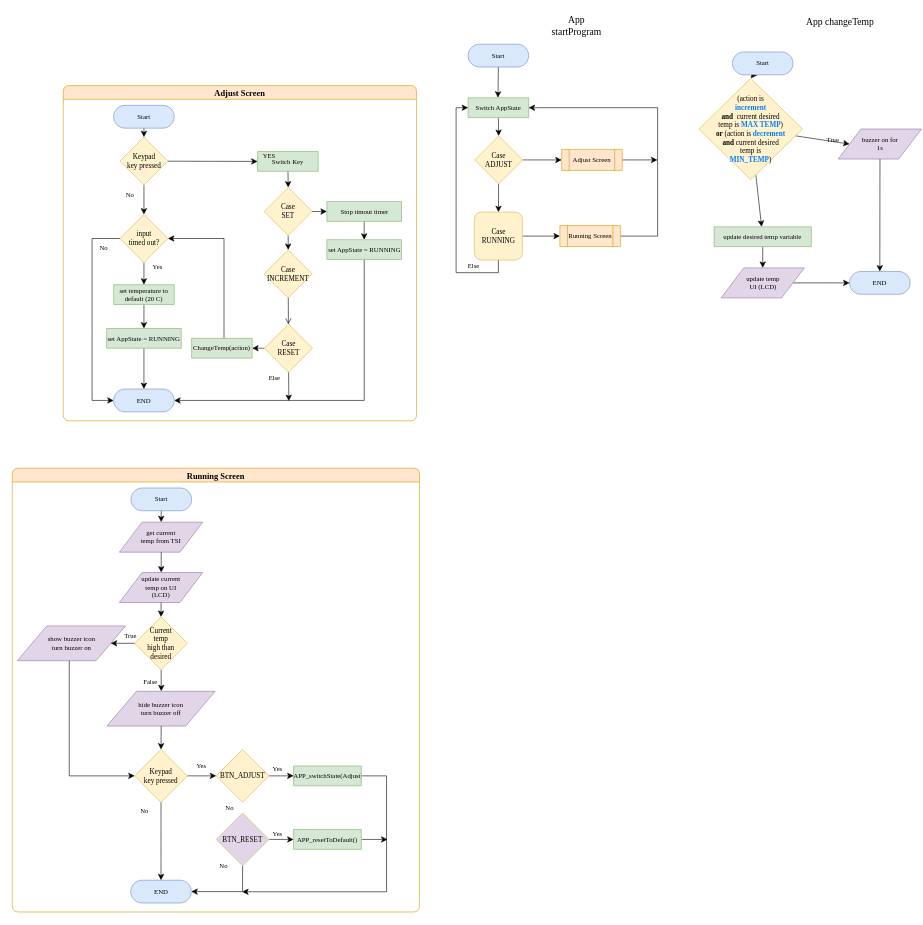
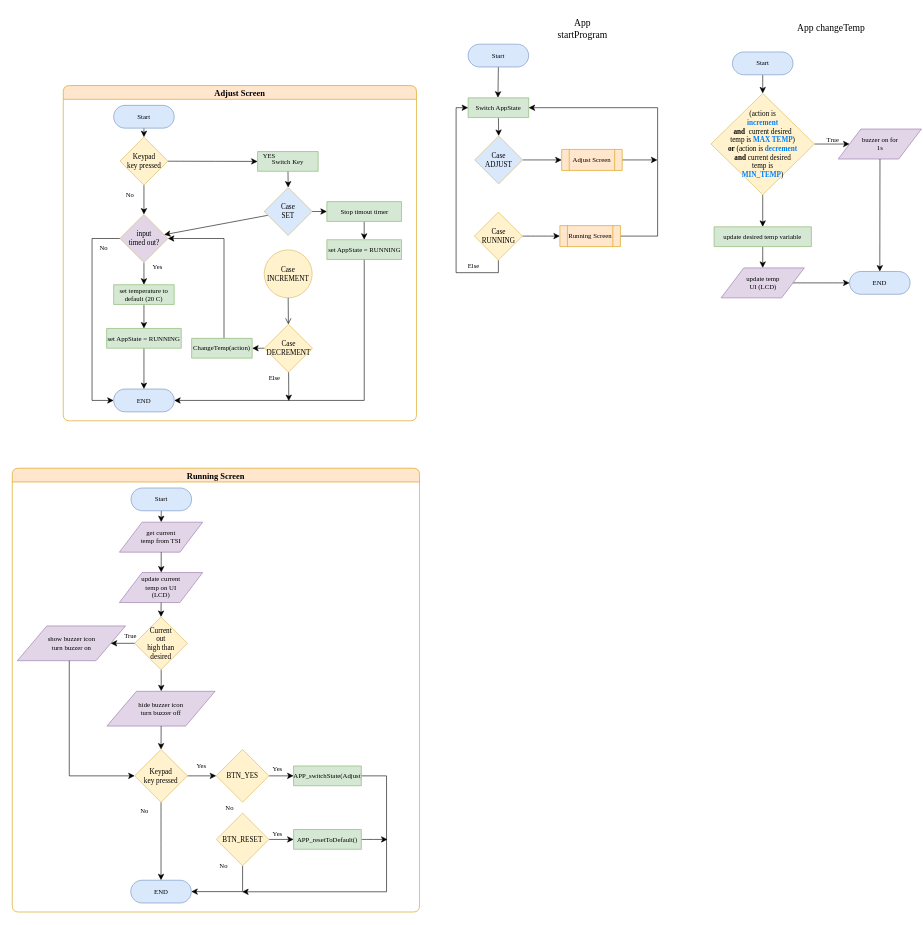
- <mxCell id="10" value="App changeTemp" style="text;strokeColor=none;align=center;fillColor=none;html=1;verticalAlign=middle;whiteSpace=wrap;rounded=0;fontSize=16;fontFamily=Calibri;" parent="1" vertex="1"><mxGeometry x="1337.71" y="20" width="125.29" height="30" as="geometry" /></mxCell>
+ <mxCell id="10" value="App changeTemp" style="text;strokeColor=none;align=center;fillColor=none;html=1;verticalAlign=middle;whiteSpace=wrap;rounded=0;fontSize=16;fontFamily=Calibri;" parent="1" vertex="1"><mxGeometry x="1322.71" y="30" width="125.29" height="30" as="geometry" /></mxCell>
- <mxCell id="9" value="App startProgram" style="text;html=1;strokeColor=none;fillColor=none;align=center;verticalAlign=middle;whiteSpace=wrap;rounded=0;fontSize=16;fontFamily=Calibri;" parent="1" vertex="1"><mxGeometry x="906" y="28" width="110" height="30" as="geometry" /></mxCell>
+ <mxCell id="9" value="App startProgram" style="text;html=1;strokeColor=none;fillColor=none;align=center;verticalAlign=middle;whiteSpace=wrap;rounded=0;fontSize=16;fontFamily=Calibri;" parent="1" vertex="1"><mxGeometry x="916" y="33" width="110" height="30" as="geometry" /></mxCell>
- <mxCell id="96" value="(action is&lt;br style=&quot;border-color: var(--border-color);&quot;&gt;&lt;b style=&quot;border-color: var(--border-color);&quot;&gt;&lt;font color=&quot;#007fff&quot;&gt;increment&lt;/font&gt;&lt;/b&gt;&lt;br style=&quot;border-color: var(--border-color);&quot;&gt;&lt;b&gt;and&amp;nbsp; &lt;/b&gt;current desired&lt;br style=&quot;border-color: var(--border-color);&quot;&gt;temp is&amp;nbsp;&lt;b style=&quot;border-color: var(--border-color);&quot;&gt;&lt;font color=&quot;#007fff&quot;&gt;MAX TEMP&lt;/font&gt;&lt;/b&gt;&lt;span style=&quot;border-color: var(--border-color);&quot;&gt;)&lt;/span&gt;&lt;br&gt;&lt;b&gt;or &lt;/b&gt;(action is &lt;b&gt;&lt;font color=&quot;#007fff&quot;&gt;decrement&lt;/font&gt;&lt;/b&gt;&lt;br style=&quot;border-color: var(--border-color);&quot;&gt;&lt;b&gt;and &lt;/b&gt;current&amp;nbsp;desired&lt;br style=&quot;border-color: var(--border-color);&quot;&gt;temp is&lt;br style=&quot;border-color: var(--border-color);&quot;&gt;&lt;b&gt;&lt;font color=&quot;#007fff&quot;&gt;MIN_TEMP&lt;/font&gt;&lt;/b&gt;)" style="rhombus;whiteSpace=wrap;html=1;fontSize=12;fontFamily=Calibri;fillColor=#fff2cc;strokeColor=#d6b656;" vertex="1" parent="1"><mxGeometry x="1165" y="130" width="172.5" height="169" as="geometry" /></mxCell>
+ <mxCell id="96" value="(action is&lt;br style=&quot;border-color: var(--border-color);&quot;&gt;&lt;b style=&quot;border-color: var(--border-color);&quot;&gt;&lt;font color=&quot;#007fff&quot;&gt;increment&lt;/font&gt;&lt;/b&gt;&lt;br style=&quot;border-color: var(--border-color);&quot;&gt;&lt;b&gt;and&amp;nbsp; &lt;/b&gt;current desired&lt;br style=&quot;border-color: var(--border-color);&quot;&gt;temp is&amp;nbsp;&lt;b style=&quot;border-color: var(--border-color);&quot;&gt;&lt;font color=&quot;#007fff&quot;&gt;MAX TEMP&lt;/font&gt;&lt;/b&gt;&lt;span style=&quot;border-color: var(--border-color);&quot;&gt;)&lt;/span&gt;&lt;br&gt;&lt;b&gt;or &lt;/b&gt;(action is &lt;b&gt;&lt;font color=&quot;#007fff&quot;&gt;decrement&lt;/font&gt;&lt;/b&gt;&lt;br style=&quot;border-color: var(--border-color);&quot;&gt;&lt;b&gt;and &lt;/b&gt;current&amp;nbsp;desired&lt;br style=&quot;border-color: var(--border-color);&quot;&gt;temp is&lt;br style=&quot;border-color: var(--border-color);&quot;&gt;&lt;b&gt;&lt;font color=&quot;#007fff&quot;&gt;MIN_TEMP&lt;/font&gt;&lt;/b&gt;)" style="rhombus;whiteSpace=wrap;html=1;fontSize=12;fontFamily=Calibri;fillColor=#fff2cc;strokeColor=#d6b656;" vertex="1" parent="1"><mxGeometry x="1185" y="155" width="172.5" height="169" as="geometry" /></mxCell>
- <mxCell id="50" value="Case&lt;br style=&quot;border-color: var(--border-color); font-size: 12px;&quot;&gt;&lt;span style=&quot;font-size: 12px;&quot;&gt;ADJUST&lt;/span&gt;" style="rhombus;whiteSpace=wrap;html=1;fontSize=12;fontFamily=Calibri;fillColor=#fff2cc;strokeColor=#d6b656;" vertex="1" parent="1"><mxGeometry x="791" y="226" width="80" height="80" as="geometry" /></mxCell>
+ <mxCell id="50" value="Case&lt;br style=&quot;border-color: var(--border-color); font-size: 12px;&quot;&gt;&lt;span style=&quot;font-size: 12px;&quot;&gt;ADJUST&lt;/span&gt;" style="rhombus;whiteSpace=wrap;html=1;fontSize=12;fontFamily=Calibri;fillColor=#dae8fc;strokeColor=#d6b656;" vertex="1" parent="1"><mxGeometry x="791" y="226" width="80" height="80" as="geometry" /></mxCell>
- <mxCell id="48" value="" style="edgeStyle=none;curved=1;rounded=0;orthogonalLoop=1;jettySize=auto;html=1;fontSize=12;startSize=8;endSize=8;" edge="1" parent="1" source="50" target="53"><mxGeometry relative="1" as="geometry" /></mxCell>
- <mxCell id="28" value="Case&lt;br style=&quot;border-color: var(--border-color); font-size: 12px;&quot;&gt;&lt;span style=&quot;font-size: 12px;&quot;&gt;SET&lt;/span&gt;" style="rhombus;whiteSpace=wrap;html=1;fontSize=12;fontFamily=Calibri;fillColor=#fff2cc;strokeColor=#d6b656;" vertex="1" parent="14"><mxGeometry x="335" y="170" width="80" height="80" as="geometry" /></mxCell>
+ <mxCell id="28" value="Case&lt;br style=&quot;border-color: var(--border-color); font-size: 12px;&quot;&gt;&lt;span style=&quot;font-size: 12px;&quot;&gt;SET&lt;/span&gt;" style="rhombus;whiteSpace=wrap;html=1;fontSize=12;fontFamily=Calibri;fillColor=#dae8fc;strokeColor=#d6b656;" vertex="1" parent="14"><mxGeometry x="335" y="170" width="80" height="80" as="geometry" /></mxCell>
- <mxCell id="53" value="Case&lt;br style=&quot;border-color: var(--border-color); font-size: 12px;&quot;&gt;&lt;span style=&quot;font-size: 12px;&quot;&gt;RUNNING&lt;/span&gt;" style="whiteSpace=wrap;html=1;fontSize=12;fontFamily=Calibri;fillColor=#fff2cc;strokeColor=#d6b656;rounded=1;" vertex="1" parent="1"><mxGeometry x="790.5" y="353" width="80" height="80" as="geometry" /></mxCell>
+ <mxCell id="53" value="Case&lt;br style=&quot;border-color: var(--border-color); font-size: 12px;&quot;&gt;&lt;span style=&quot;font-size: 12px;&quot;&gt;RUNNING&lt;/span&gt;" style="rhombus;whiteSpace=wrap;html=1;fontSize=12;fontFamily=Calibri;fillColor=#fff2cc;strokeColor=#d6b656;" vertex="1" parent="1"><mxGeometry x="790.5" y="353" width="80" height="80" as="geometry" /></mxCell>
- <mxCell id="36" value="input&lt;br&gt;timed out?" style="rhombus;whiteSpace=wrap;html=1;fontSize=12;fontFamily=Calibri;fillColor=#fff2cc;strokeColor=#d6b656;" vertex="1" parent="14"><mxGeometry x="94.5" y="215" width="80" height="80" as="geometry" /></mxCell>
+ <mxCell id="36" value="input&lt;br&gt;timed out?" style="rhombus;whiteSpace=wrap;html=1;fontSize=12;fontFamily=Calibri;fillColor=#e1d5e7;strokeColor=#d6b656;" vertex="1" parent="14"><mxGeometry x="94.5" y="215" width="80" height="80" as="geometry" /></mxCell>
- <mxCell id="27" style="edgeStyle=none;curved=1;rounded=0;orthogonalLoop=1;jettySize=auto;html=1;entryX=0.5;entryY=0;entryDx=0;entryDy=0;fontSize=12;startSize=8;endSize=8;" edge="1" parent="14" source="28" target="22"><mxGeometry relative="1" as="geometry" /></mxCell>
+ <mxCell id="27" style="edgeStyle=none;curved=1;rounded=0;orthogonalLoop=1;jettySize=auto;html=1;fontSize=12;startSize=8;endSize=8;" edge="1" parent="14" source="28" target="36"><mxGeometry relative="1" as="geometry" /></mxCell>
- <mxCell id="22" value="Case&lt;br style=&quot;border-color: var(--border-color); font-size: 12px;&quot;&gt;INCREMENT" style="rhombus;whiteSpace=wrap;html=1;fontSize=12;fontFamily=Calibri;fillColor=#fff2cc;strokeColor=#d6b656;" vertex="1" parent="14"><mxGeometry x="335" y="274" width="80" height="80" as="geometry" /></mxCell>
+ <mxCell id="22" value="Case&lt;br style=&quot;border-color: var(--border-color); font-size: 12px;&quot;&gt;INCREMENT" style="ellipse;whiteSpace=wrap;html=1;fontSize=12;fontFamily=Calibri;fillColor=#fff2cc;strokeColor=#d6b656;" vertex="1" parent="14"><mxGeometry x="335" y="274" width="80" height="80" as="geometry" /></mxCell>
- <mxCell id="25" value="Case&lt;br style=&quot;border-color: var(--border-color); font-size: 12px;&quot;&gt;&lt;span style=&quot;font-size: 12px;&quot;&gt;RESET&lt;/span&gt;" style="rhombus;whiteSpace=wrap;html=1;fontSize=12;fontFamily=Calibri;fillColor=#fff2cc;strokeColor=#d6b656;" vertex="1" parent="14"><mxGeometry x="335.5" y="398" width="80" height="80" as="geometry" /></mxCell>
+ <mxCell id="25" value="Case&lt;br style=&quot;border-color: var(--border-color); font-size: 12px;&quot;&gt;&lt;span style=&quot;font-size: 12px;&quot;&gt;DECREMENT&lt;/span&gt;" style="rhombus;whiteSpace=wrap;html=1;fontSize=12;fontFamily=Calibri;fillColor=#fff2cc;strokeColor=#d6b656;" vertex="1" parent="14"><mxGeometry x="335.5" y="398" width="80" height="80" as="geometry" /></mxCell>
- <mxCell id="66" value="Current &lt;br&gt;temp&lt;br&gt;high than&lt;br&gt;desired" style="rhombus;whiteSpace=wrap;html=1;fontSize=12;fontFamily=Calibri;fillColor=#fff2cc;strokeColor=#d6b656;" vertex="1" parent="57"><mxGeometry x="204" y="248" width="88" height="88" as="geometry" /></mxCell>
+ <mxCell id="66" value="Current &lt;br&gt;out&lt;br&gt;high than&lt;br&gt;desired" style="rhombus;whiteSpace=wrap;html=1;fontSize=12;fontFamily=Calibri;fillColor=#fff2cc;strokeColor=#d6b656;" vertex="1" parent="57"><mxGeometry x="204" y="248" width="88" height="88" as="geometry" /></mxCell>
- <mxCell id="69" value="False" style="text;html=1;strokeColor=none;fillColor=none;align=center;verticalAlign=middle;whiteSpace=wrap;rounded=1;fontSize=11;fontFamily=Calibri;fontColor=#000000;" vertex="1" parent="57"><mxGeometry x="214" y="347" width="33.498" height="18" as="geometry" /></mxCell>
- <mxCell id="77" value="BTN_ADJUST" style="rhombus;whiteSpace=wrap;html=1;fontSize=12;fontFamily=Calibri;fillColor=#fff2cc;strokeColor=#d6b656;" vertex="1" parent="57"><mxGeometry x="340" y="469" width="88" height="88" as="geometry" /></mxCell>
+ <mxCell id="77" value="BTN_YES" style="rhombus;whiteSpace=wrap;html=1;fontSize=12;fontFamily=Calibri;fillColor=#fff2cc;strokeColor=#d6b656;" vertex="1" parent="57"><mxGeometry x="340" y="469" width="88" height="88" as="geometry" /></mxCell>
- <mxCell id="81" value="BTN_RESET" style="rhombus;whiteSpace=wrap;html=1;fontSize=12;fontFamily=Calibri;fillColor=#e1d5e7;strokeColor=#d6b656;" vertex="1" parent="57"><mxGeometry x="340" y="575" width="88" height="88" as="geometry" /></mxCell>
+ <mxCell id="81" value="BTN_RESET" style="rhombus;whiteSpace=wrap;html=1;fontSize=12;fontFamily=Calibri;fillColor=#fff2cc;strokeColor=#d6b656;" vertex="1" parent="57"><mxGeometry x="340" y="575" width="88" height="88" as="geometry" /></mxCell>
